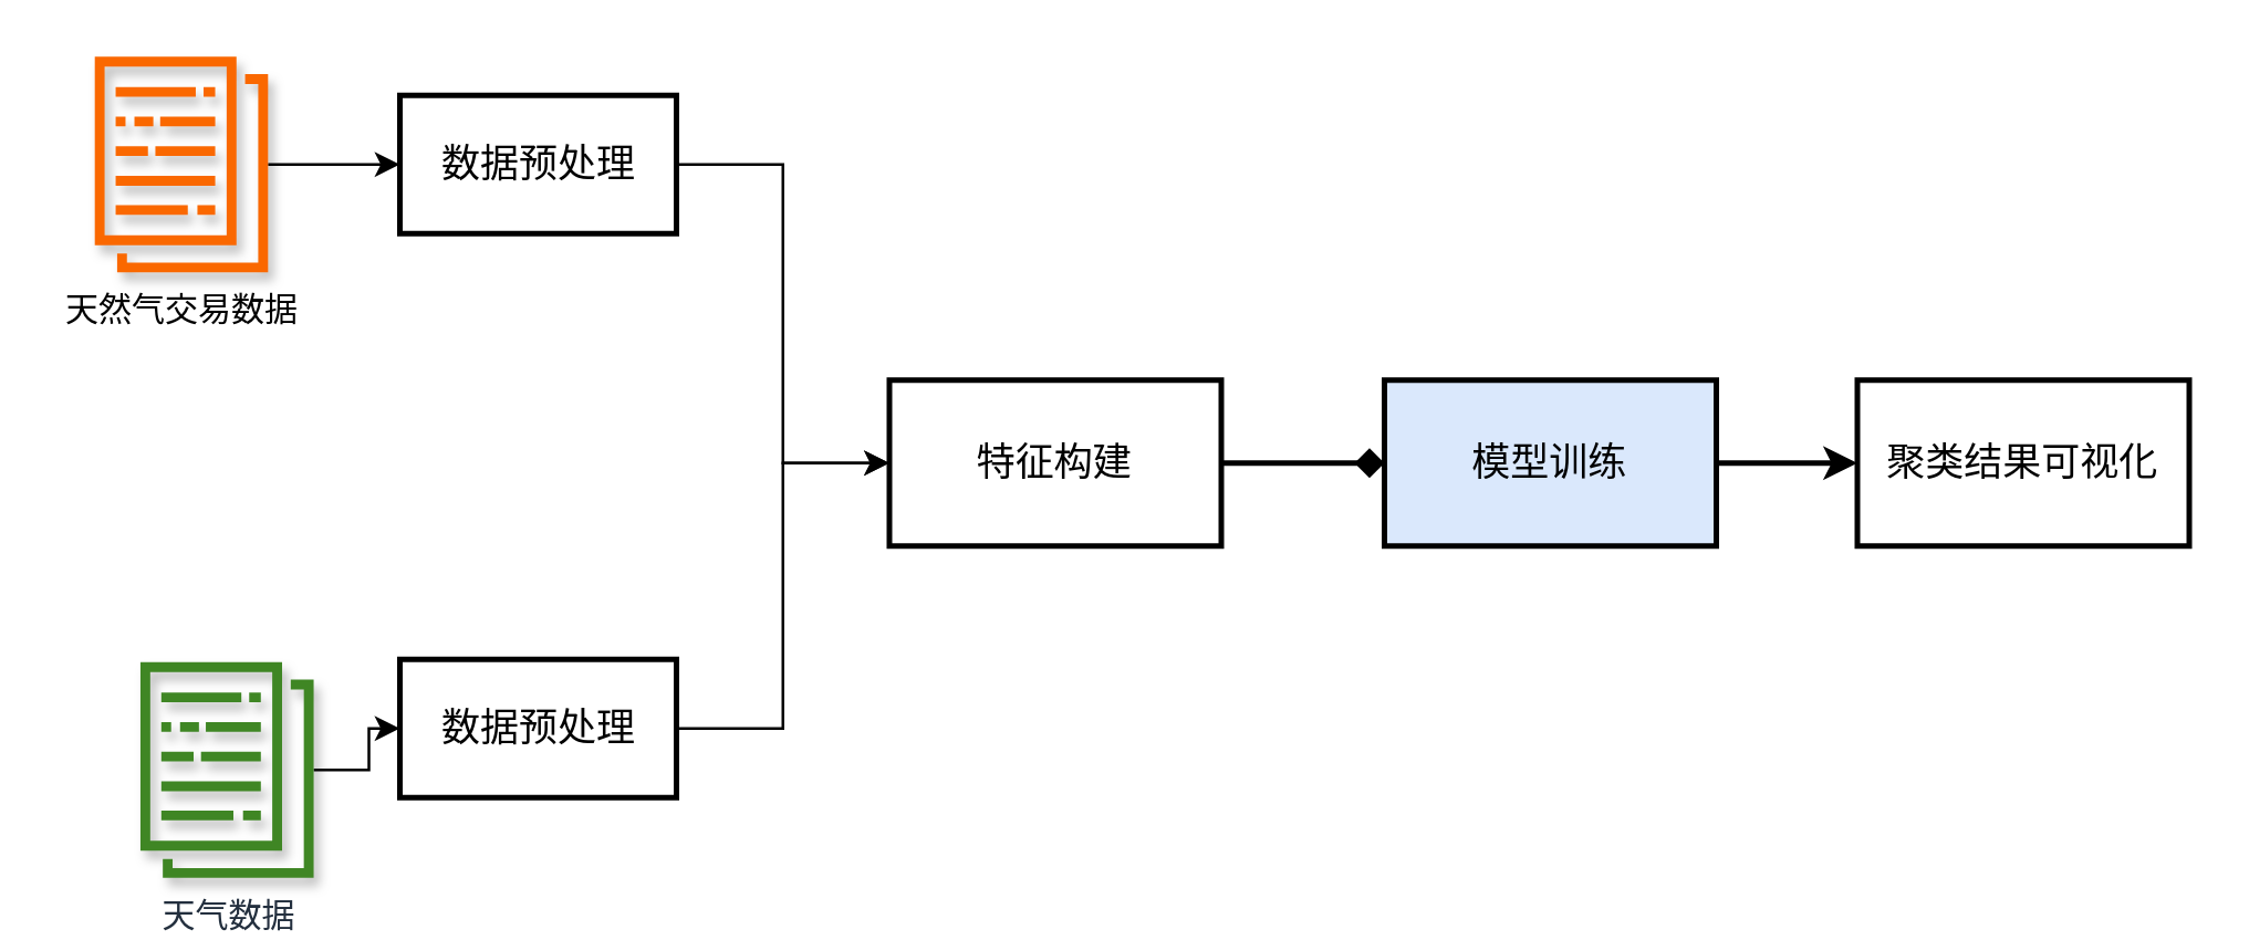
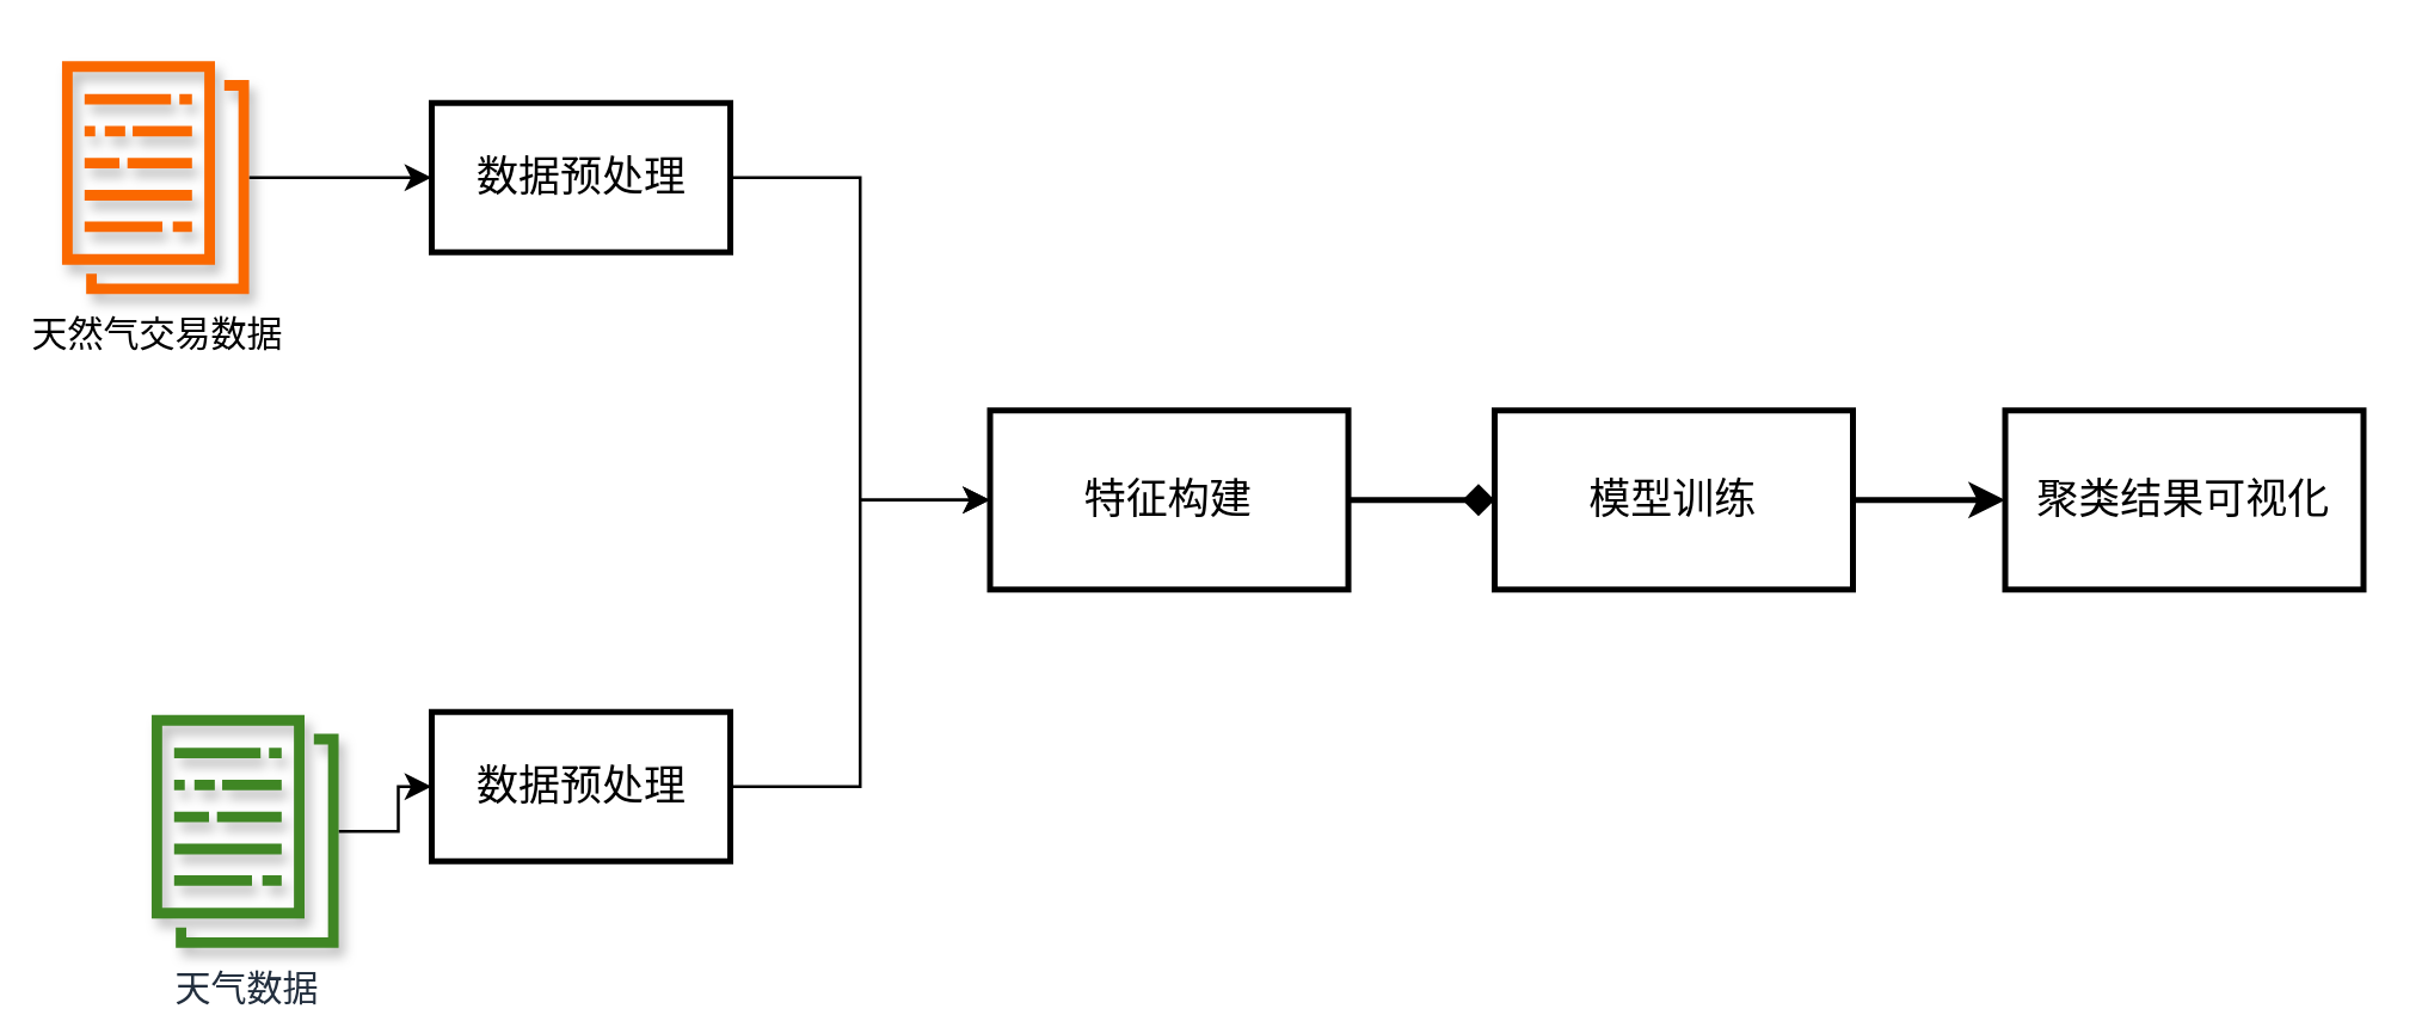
- <mxCell id="5" value="天然气交易数据" style="sketch=0;outlineConnect=0;fillColor=#fa6800;strokeColor=#C73500;dashed=0;verticalLabelPosition=bottom;verticalAlign=top;align=center;html=1;fontSize=12;fontStyle=0;aspect=fixed;pointerEvents=1;shape=mxgraph.aws4.data_set;fontColor=#000000;shadow=1;" vertex="1" parent="1"><mxGeometry x="20" y="20" width="90" height="78" as="geometry" /></mxCell>
+ <mxCell id="5" value="天然气交易数据" style="sketch=0;outlineConnect=0;fillColor=#fa6800;strokeColor=#C73500;dashed=0;verticalLabelPosition=bottom;verticalAlign=top;align=center;html=1;fontSize=12;fontStyle=0;aspect=fixed;pointerEvents=1;shape=mxgraph.aws4.data_set;fontColor=#000000;shadow=1;" vertex="1" parent="1"><mxGeometry x="20" y="20" width="63" height="78" as="geometry" /></mxCell>
- <mxCell id="11" value="&lt;font style=&quot;font-size: 14px&quot;&gt;特征构建&lt;/font&gt;" style="whiteSpace=wrap;html=1;strokeWidth=2;dashed=0;" vertex="1" parent="1"><mxGeometry x="321" y="137" width="120" height="60" as="geometry" /></mxCell>
+ <mxCell id="11" value="&lt;font style=&quot;font-size: 14px&quot;&gt;特征构建&lt;/font&gt;" style="whiteSpace=wrap;html=1;strokeWidth=2;dashed=0;" vertex="1" parent="1"><mxGeometry x="331" y="137" width="120" height="60" as="geometry" /></mxCell>
- <mxCell id="13" value="&lt;font style=&quot;font-size: 14px&quot;&gt;模型训练&lt;/font&gt;" style="whiteSpace=wrap;html=1;strokeWidth=2;dashed=0;fillColor=#dae8fc;" vertex="1" parent="1"><mxGeometry x="500" y="137" width="120" height="60" as="geometry" /></mxCell>
+ <mxCell id="13" value="&lt;font style=&quot;font-size: 14px&quot;&gt;模型训练&lt;/font&gt;" style="whiteSpace=wrap;html=1;strokeWidth=2;dashed=0;" vertex="1" parent="1"><mxGeometry x="500" y="137" width="120" height="60" as="geometry" /></mxCell>
